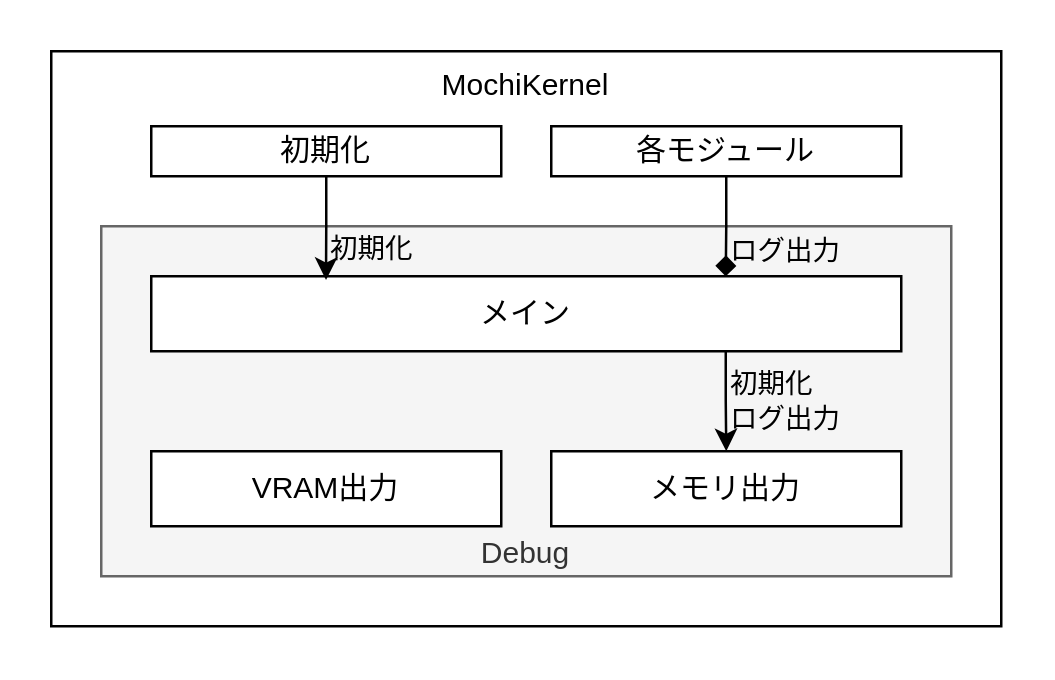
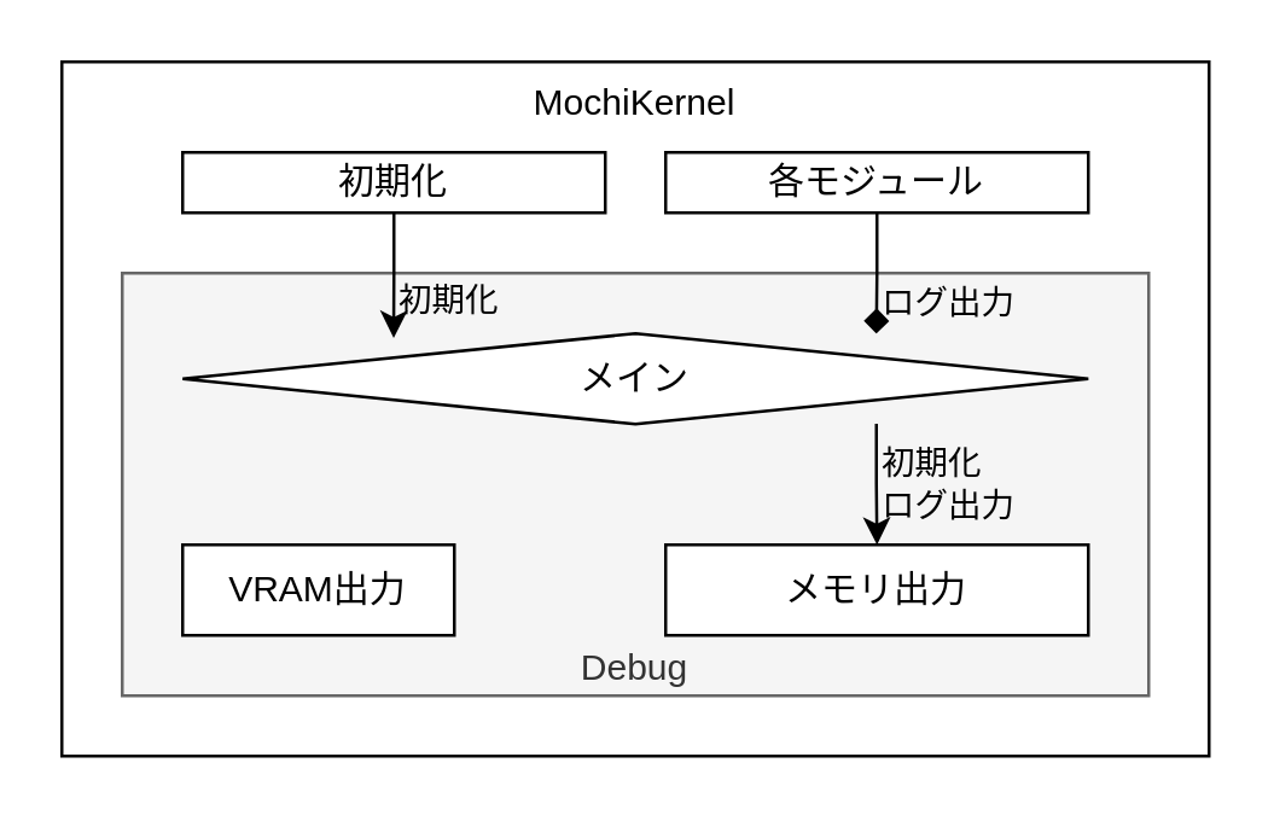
- <mxCell id="5" value="メイン" style="rounded=0;whiteSpace=wrap;html=1;" vertex="1" parent="1"><mxGeometry x="60" y="110" width="300" height="30" as="geometry" /></mxCell>
+ <mxCell id="5" value="メイン" style="rhombus;whiteSpace=wrap;html=1;" vertex="1" parent="1"><mxGeometry x="60" y="110" width="300" height="30" as="geometry" /></mxCell>
- <mxCell id="6" value="VRAM出力" style="rounded=0;whiteSpace=wrap;html=1;" vertex="1" parent="1"><mxGeometry x="60" y="180" width="140" height="30" as="geometry" /></mxCell>
+ <mxCell id="6" value="VRAM出力" style="rounded=0;whiteSpace=wrap;html=1;" vertex="1" parent="1"><mxGeometry x="60" y="180" width="90" height="30" as="geometry" /></mxCell>
